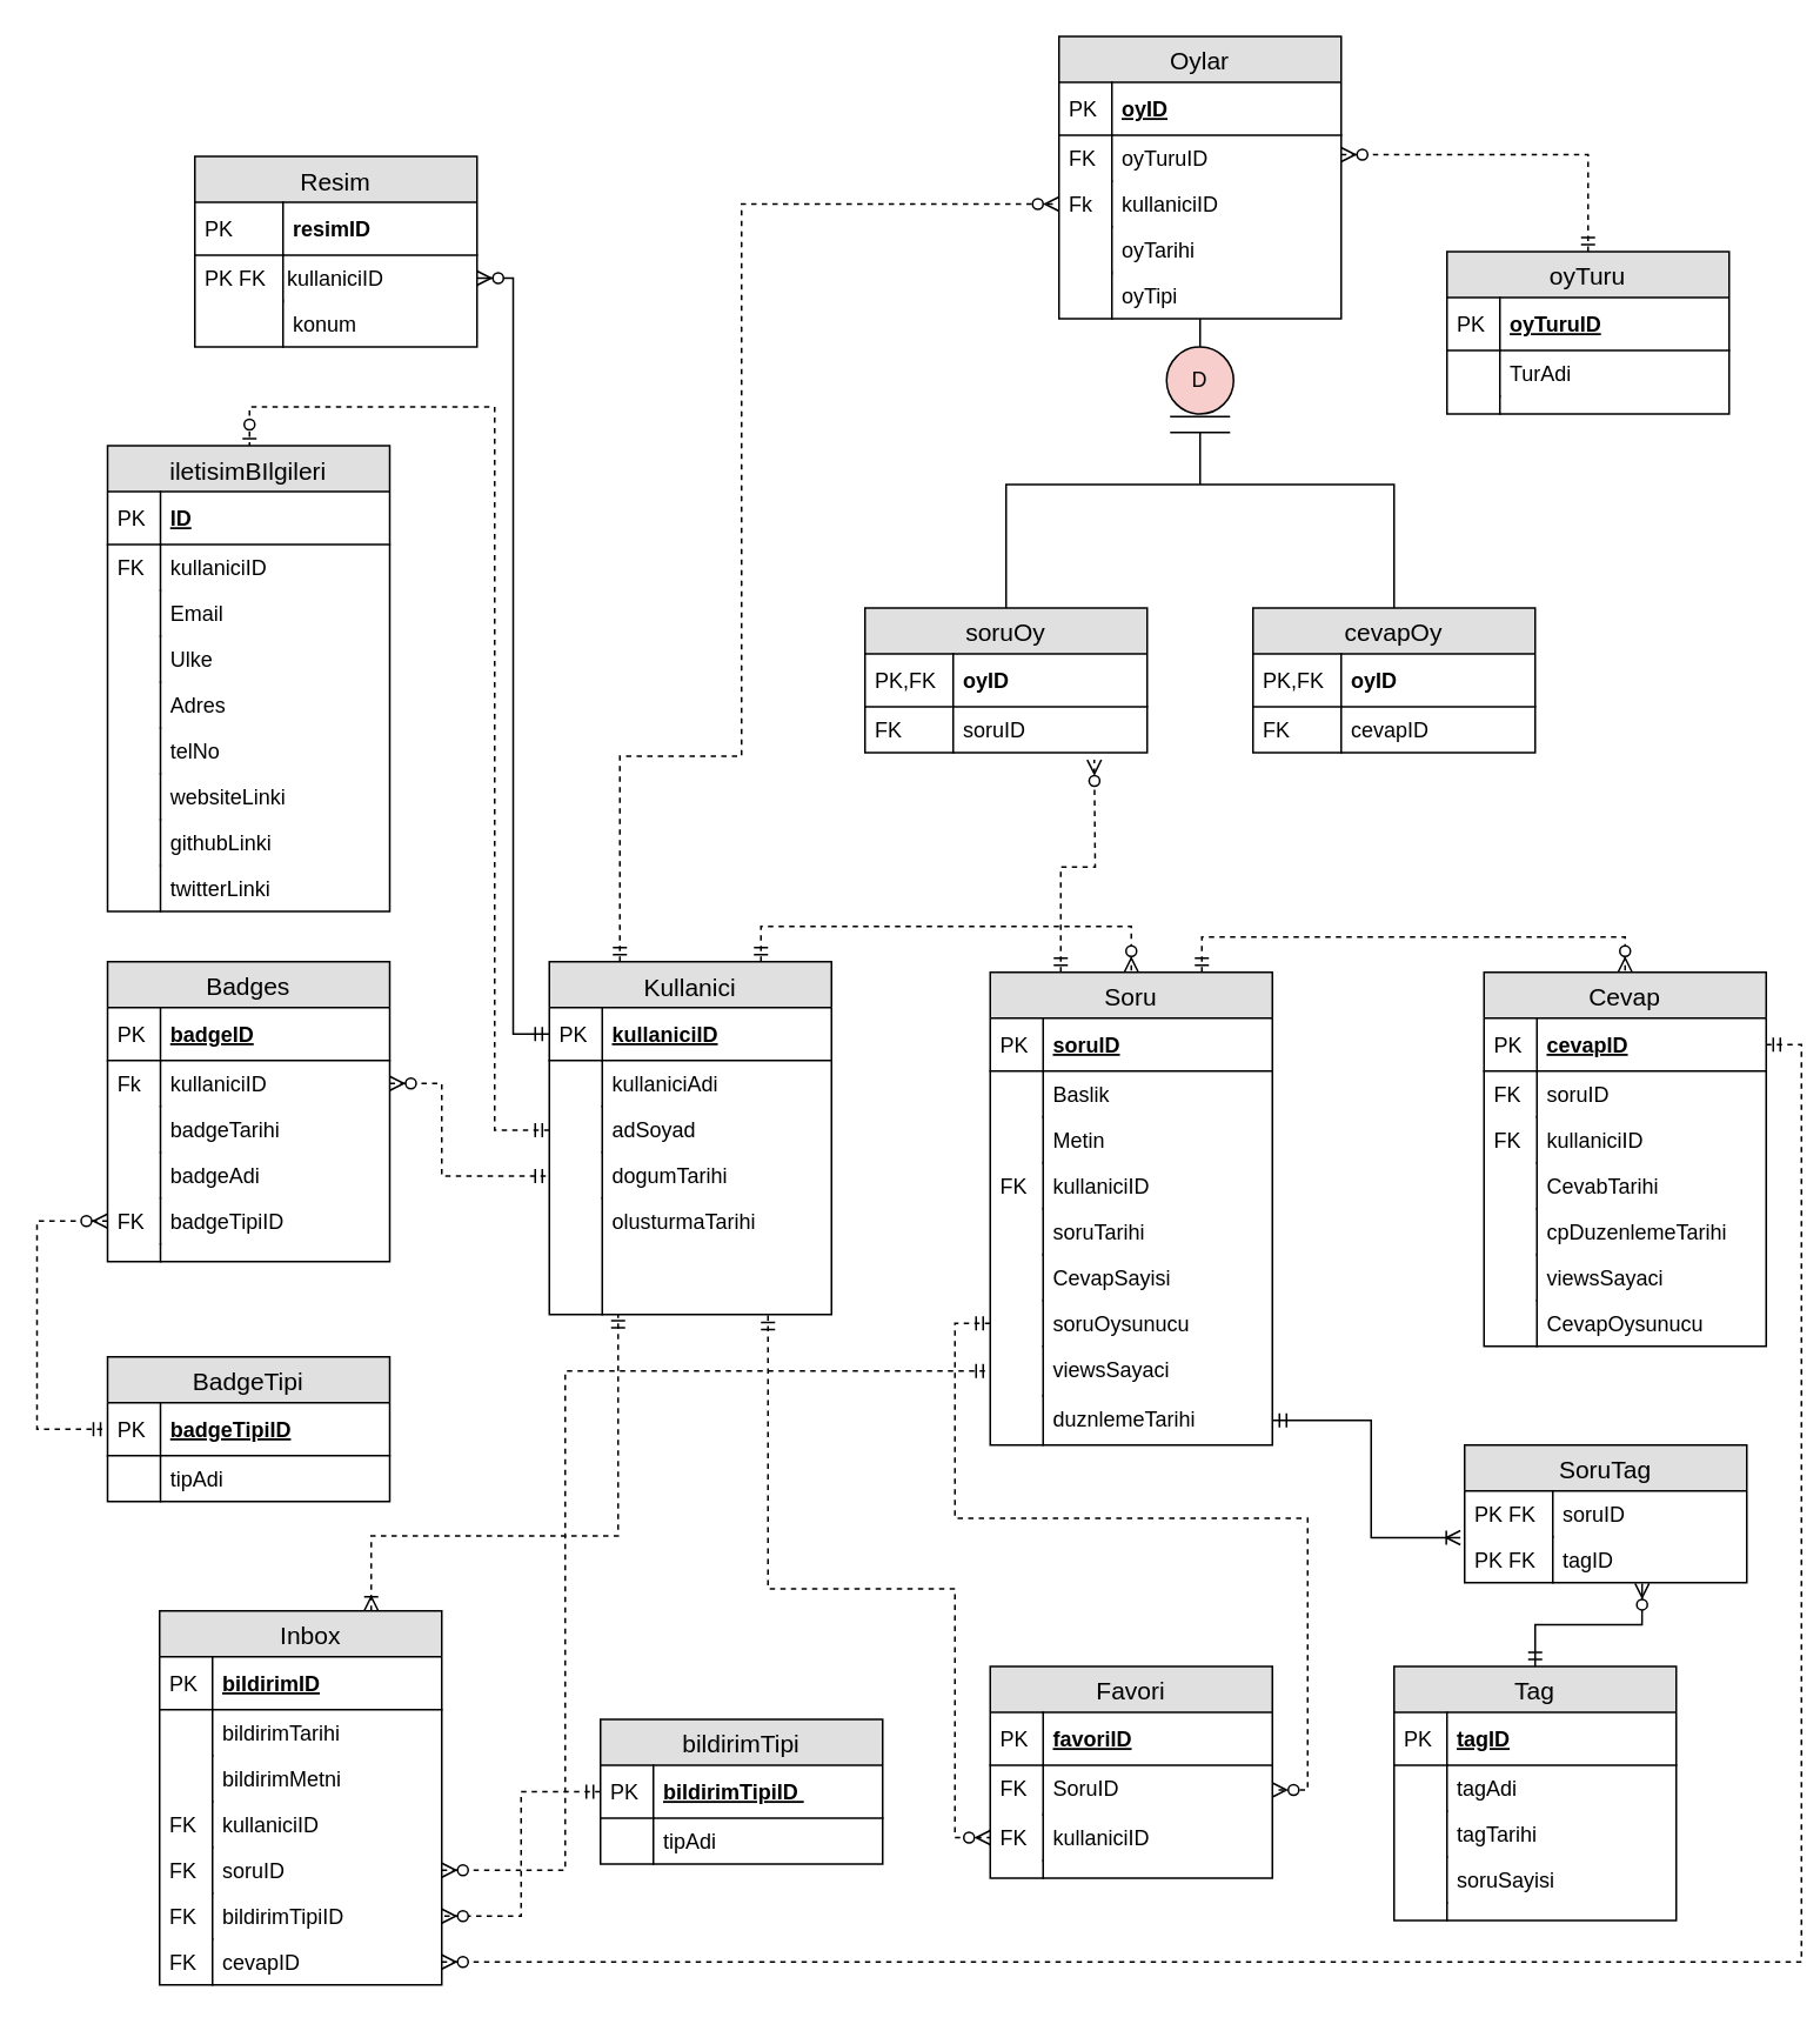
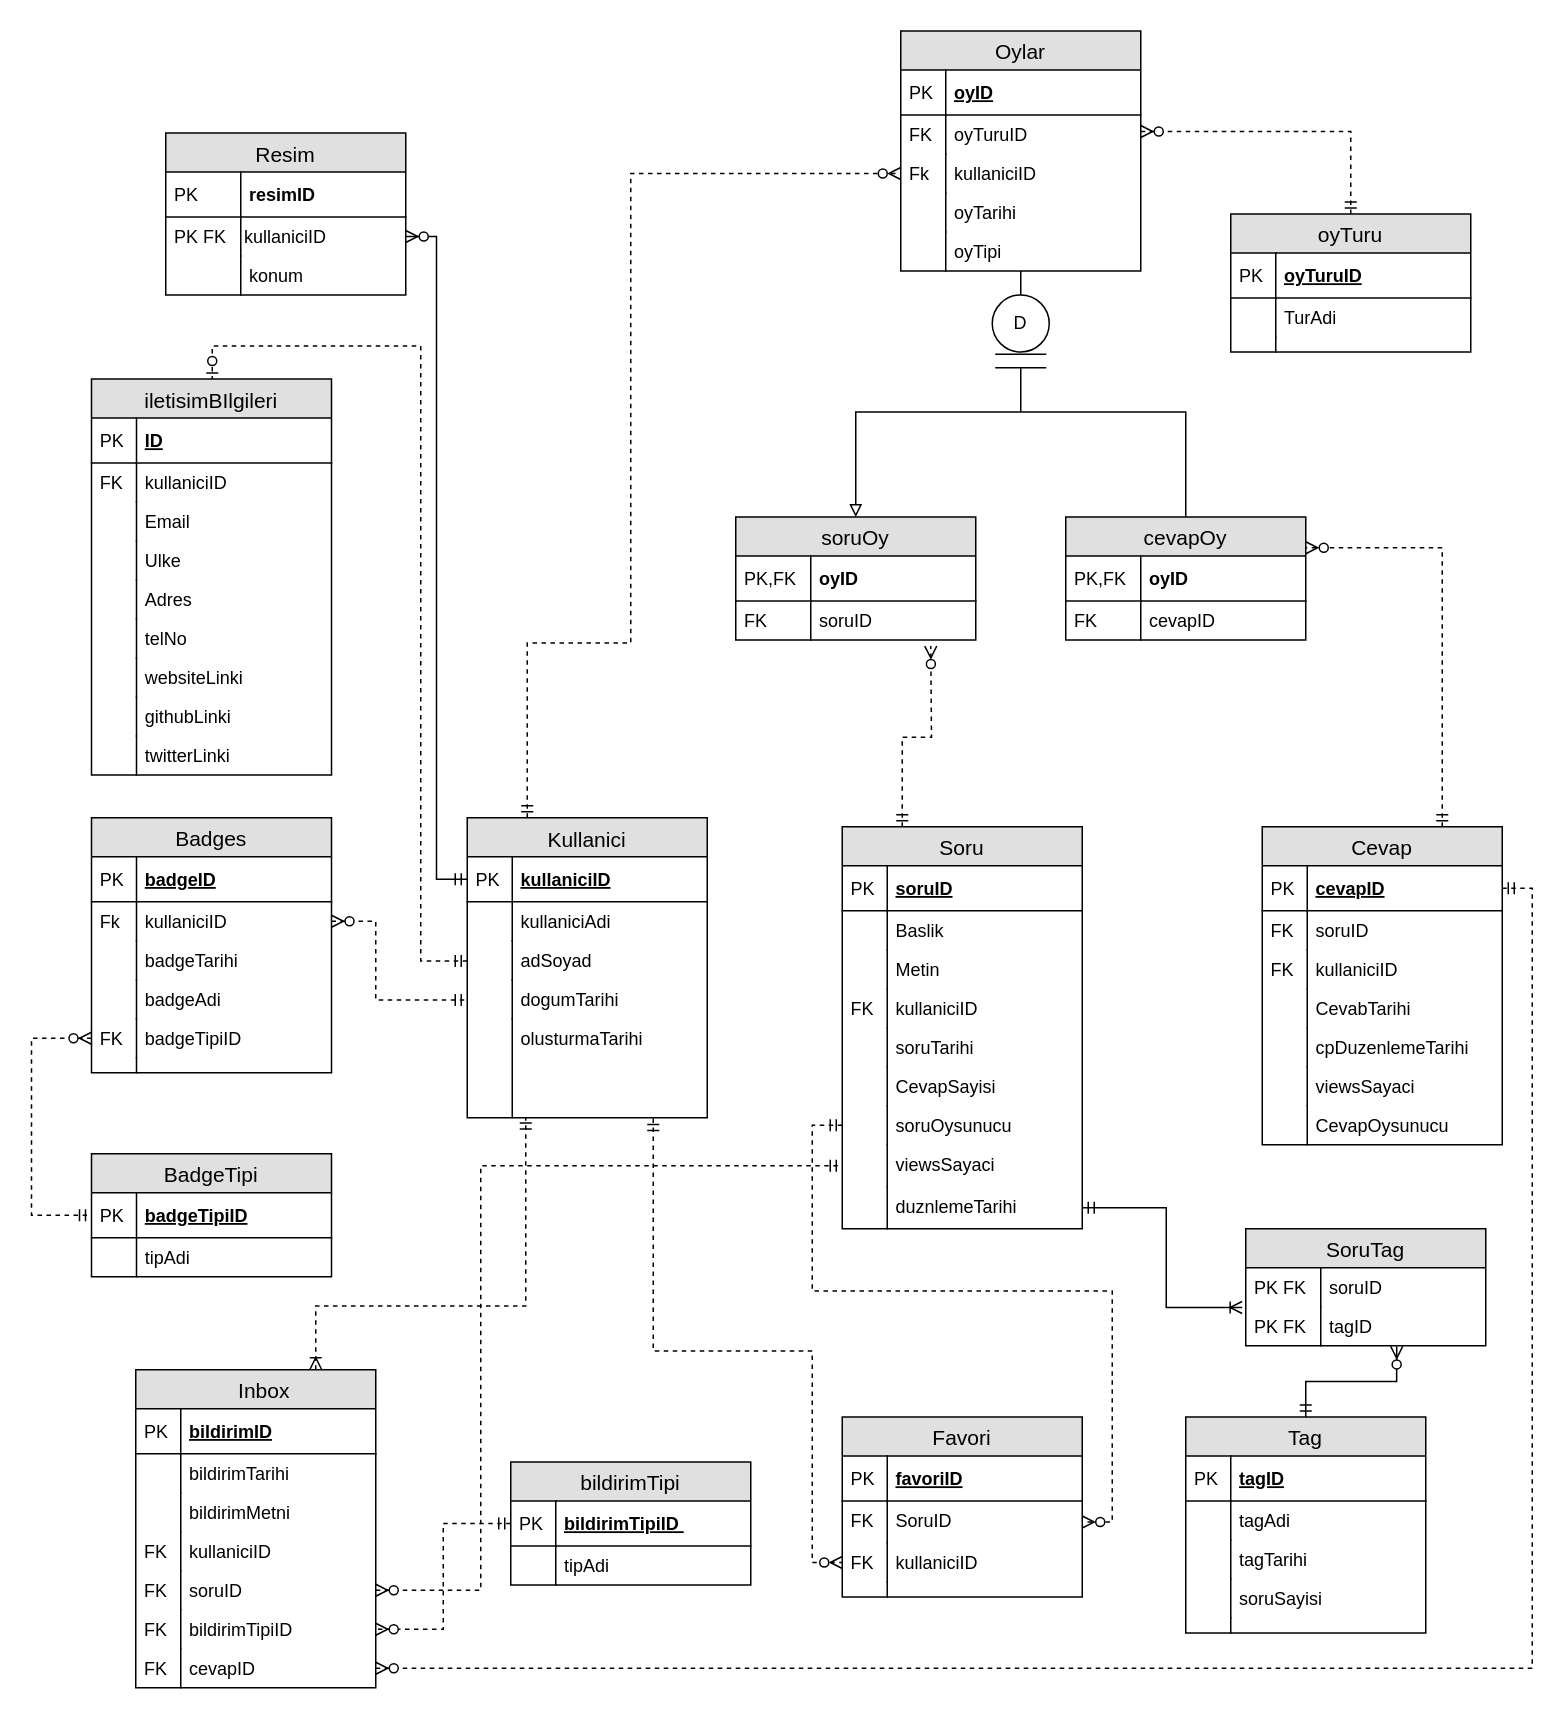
- <mxCell id="172" value="D" style="ellipse;whiteSpace=wrap;html=1;aspect=fixed;fillColor=#f8cecc;" parent="1" vertex="1"><mxGeometry x="661" y="196" width="38" height="38" as="geometry" /></mxCell>
+ <mxCell id="172" value="D" style="ellipse;whiteSpace=wrap;html=1;aspect=fixed;" parent="1" vertex="1"><mxGeometry x="661" y="196" width="38" height="38" as="geometry" /></mxCell>
- <mxCell id="161" style="edgeStyle=orthogonalEdgeStyle;rounded=0;orthogonalLoop=1;jettySize=auto;html=1;exitX=0.5;exitY=0;exitDx=0;exitDy=0;entryX=0.5;entryY=0;entryDx=0;entryDy=0;startArrow=none;startFill=0;endArrow=none;endFill=0;" parent="1" source="162" target="167" edge="1"><mxGeometry relative="1" as="geometry"><Array as="points"><mxPoint x="790" y="274" /><mxPoint x="570" y="274" /></Array></mxGeometry></mxCell>
+ <mxCell id="161" style="edgeStyle=orthogonalEdgeStyle;rounded=0;orthogonalLoop=1;jettySize=auto;html=1;exitX=0.5;exitY=0;exitDx=0;exitDy=0;entryX=0.5;entryY=0;entryDx=0;entryDy=0;startArrow=none;startFill=0;endArrow=block;endFill=0;" parent="1" source="162" target="167" edge="1"><mxGeometry relative="1" as="geometry"><Array as="points"><mxPoint x="790" y="274" /><mxPoint x="570" y="274" /></Array></mxGeometry></mxCell>
+ <mxCell id="36" style="edgeStyle=orthogonalEdgeStyle;rounded=0;orthogonalLoop=1;jettySize=auto;html=1;exitX=0.75;exitY=0;exitDx=0;exitDy=0;entryX=1;entryY=0.25;entryDx=0;entryDy=0;startArrow=ERmandOne;startFill=0;endArrow=ERzeroToMany;endFill=1;fontSize=14;dashed=1;" parent="1" source="37" target="162" edge="1"><mxGeometry relative="1" as="geometry"><mxPoint x="840" y="456" as="targetPoint" /></mxGeometry></mxCell>
- <mxCell id="2" style="edgeStyle=orthogonalEdgeStyle;rounded=0;orthogonalLoop=1;jettySize=auto;html=1;exitX=0.75;exitY=0;exitDx=0;exitDy=0;entryX=0.5;entryY=0;entryDx=0;entryDy=0;fontSize=14;endArrow=ERzeroToMany;endFill=1;startArrow=ERmandOne;startFill=0;dashed=1;" parent="1" source="4" target="17" edge="1"><mxGeometry relative="1" as="geometry" /></mxCell>
- <mxCell id="15" style="edgeStyle=orthogonalEdgeStyle;rounded=0;orthogonalLoop=1;jettySize=auto;html=1;exitX=0.75;exitY=0;exitDx=0;exitDy=0;entryX=0.5;entryY=0;entryDx=0;entryDy=0;startArrow=ERmandOne;startFill=0;endArrow=ERzeroToMany;endFill=1;fontSize=14;dashed=1;" parent="1" source="17" target="37" edge="1"><mxGeometry relative="1" as="geometry" /></mxCell>
